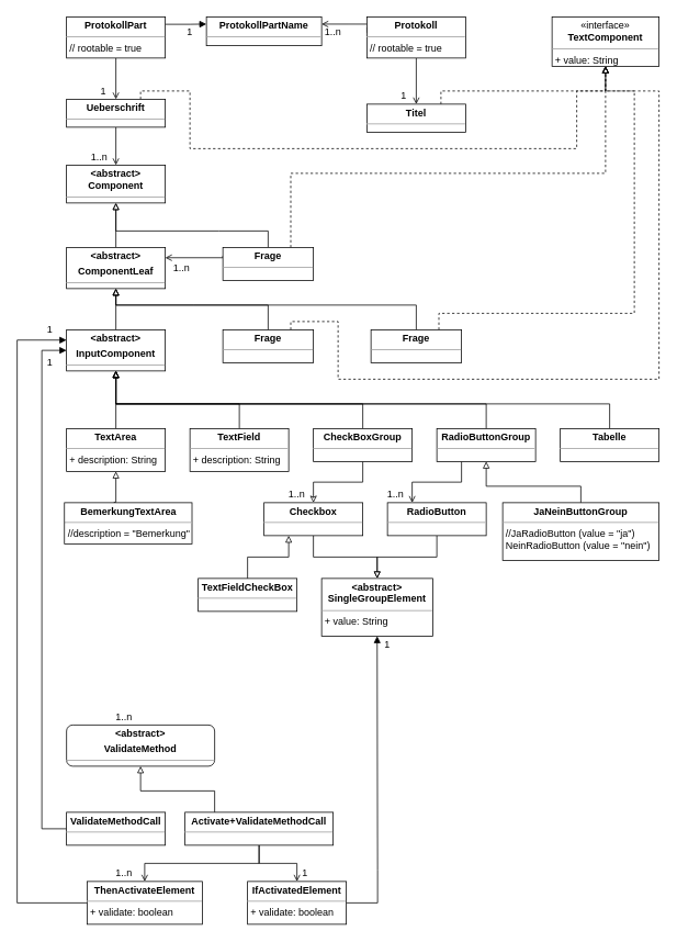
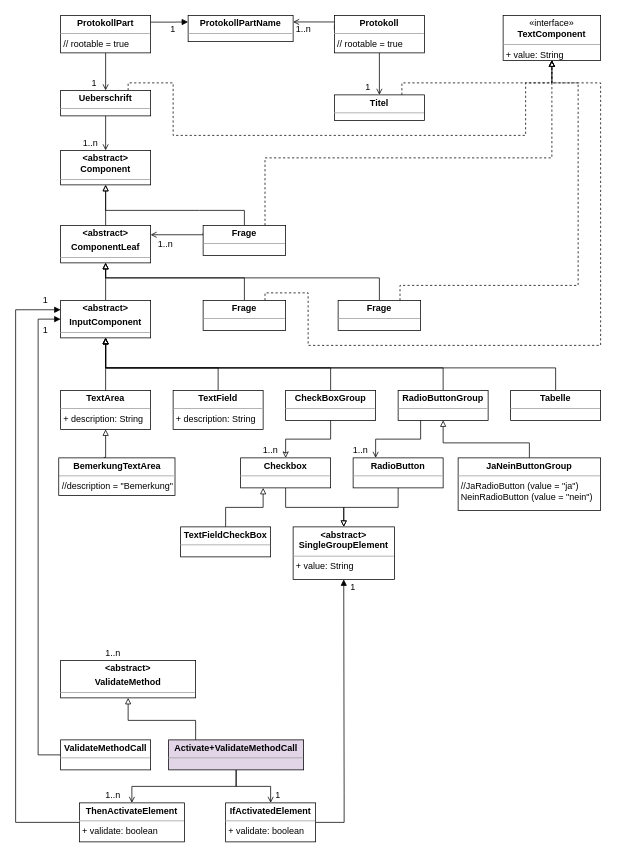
- <mxCell id="62" value="&lt;p style=&quot;margin: 0px ; margin-top: 4px ; text-align: center&quot;&gt;&lt;b&gt;&amp;lt;abstract&amp;gt;&lt;/b&gt;&lt;/p&gt;&lt;p style=&quot;margin: 0px ; margin-top: 4px ; text-align: center&quot;&gt;&lt;b&gt;ValidateMethod&lt;/b&gt;&lt;/p&gt;&lt;hr size=&quot;1&quot;&gt;&lt;p style=&quot;margin: 0px ; margin-left: 4px&quot;&gt;&lt;br&gt;&lt;/p&gt;" style="verticalAlign=top;align=left;overflow=fill;fontSize=12;fontFamily=Helvetica;html=1;rounded=1;" parent="1" vertex="1"><mxGeometry x="80" y="880" width="180" height="50" as="geometry" /></mxCell>
+ <mxCell id="62" value="&lt;p style=&quot;margin: 0px ; margin-top: 4px ; text-align: center&quot;&gt;&lt;b&gt;&amp;lt;abstract&amp;gt;&lt;/b&gt;&lt;/p&gt;&lt;p style=&quot;margin: 0px ; margin-top: 4px ; text-align: center&quot;&gt;&lt;b&gt;ValidateMethod&lt;/b&gt;&lt;/p&gt;&lt;hr size=&quot;1&quot;&gt;&lt;p style=&quot;margin: 0px ; margin-left: 4px&quot;&gt;&lt;br&gt;&lt;/p&gt;" style="verticalAlign=top;align=left;overflow=fill;fontSize=12;fontFamily=Helvetica;html=1;" parent="1" vertex="1"><mxGeometry x="80" y="880" width="180" height="50" as="geometry" /></mxCell>
- <mxCell id="68" value="&lt;p style=&quot;margin: 0px ; margin-top: 4px ; text-align: center&quot;&gt;&lt;b&gt;Activate+ValidateMethodCall&lt;/b&gt;&lt;/p&gt;&lt;hr size=&quot;1&quot;&gt;&lt;p style=&quot;margin: 0px ; margin-left: 4px&quot;&gt;&lt;br&gt;&lt;/p&gt;" style="verticalAlign=top;align=left;overflow=fill;fontSize=12;fontFamily=Helvetica;html=1;" parent="1" vertex="1"><mxGeometry x="224" y="986" width="180" height="40" as="geometry" /></mxCell>
+ <mxCell id="68" value="&lt;p style=&quot;margin: 0px ; margin-top: 4px ; text-align: center&quot;&gt;&lt;b&gt;Activate+ValidateMethodCall&lt;/b&gt;&lt;/p&gt;&lt;hr size=&quot;1&quot;&gt;&lt;p style=&quot;margin: 0px ; margin-left: 4px&quot;&gt;&lt;br&gt;&lt;/p&gt;" style="verticalAlign=top;align=left;overflow=fill;fontSize=12;fontFamily=Helvetica;html=1;fillColor=#e1d5e7;" parent="1" vertex="1"><mxGeometry x="224" y="986" width="180" height="40" as="geometry" /></mxCell>
